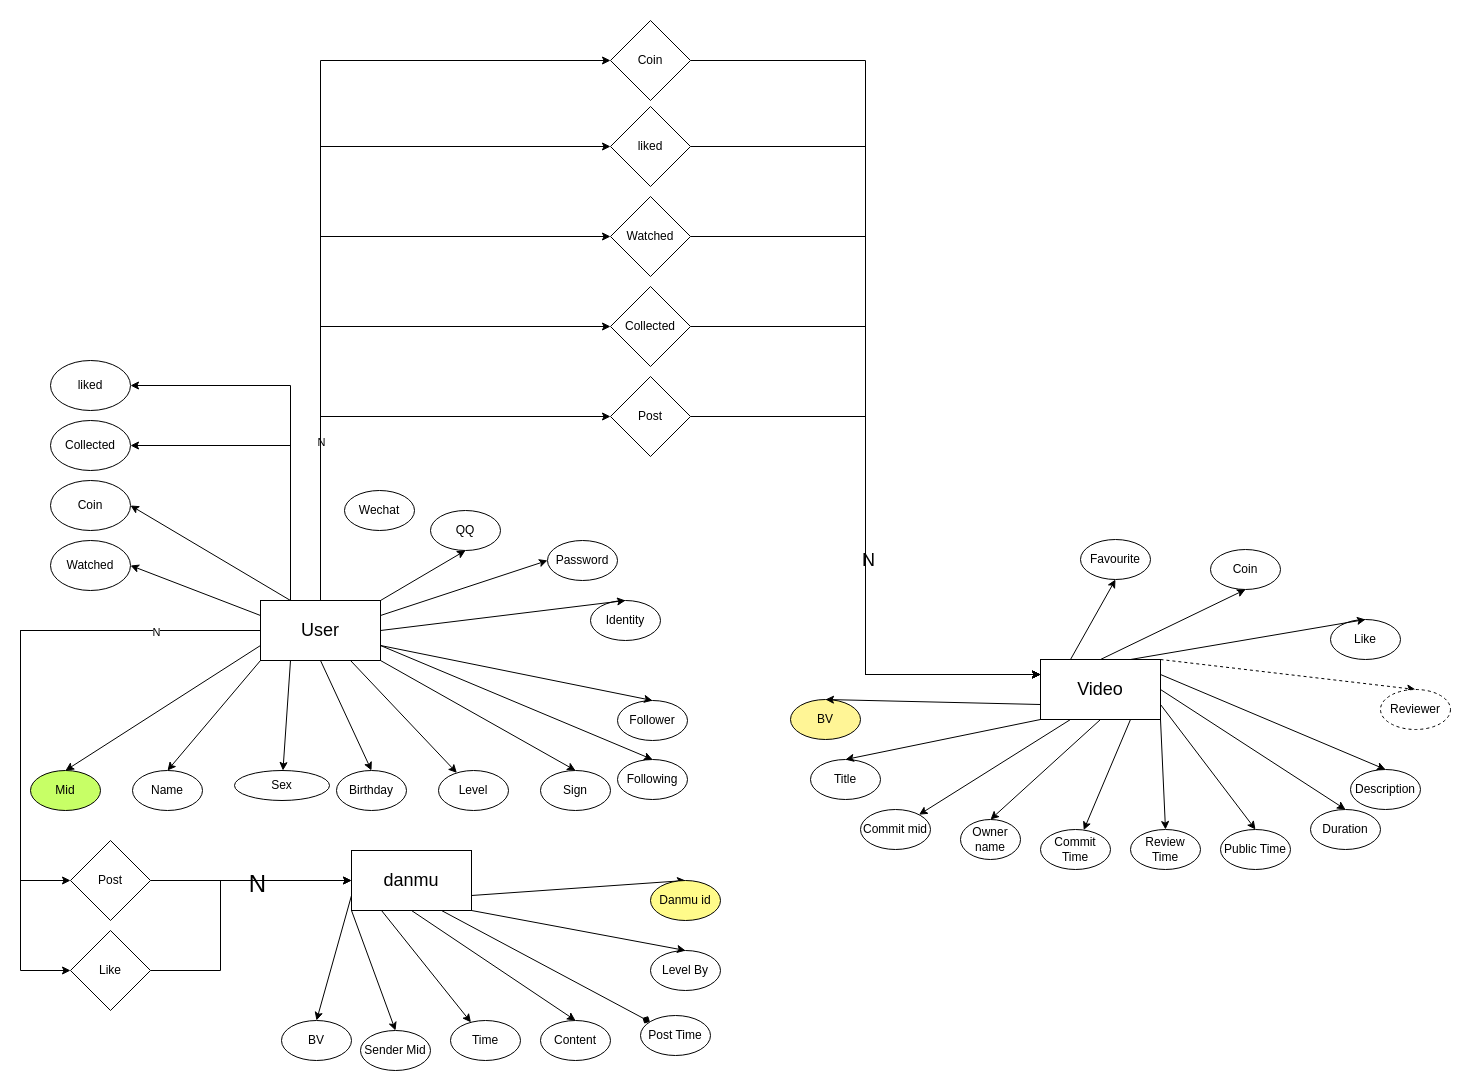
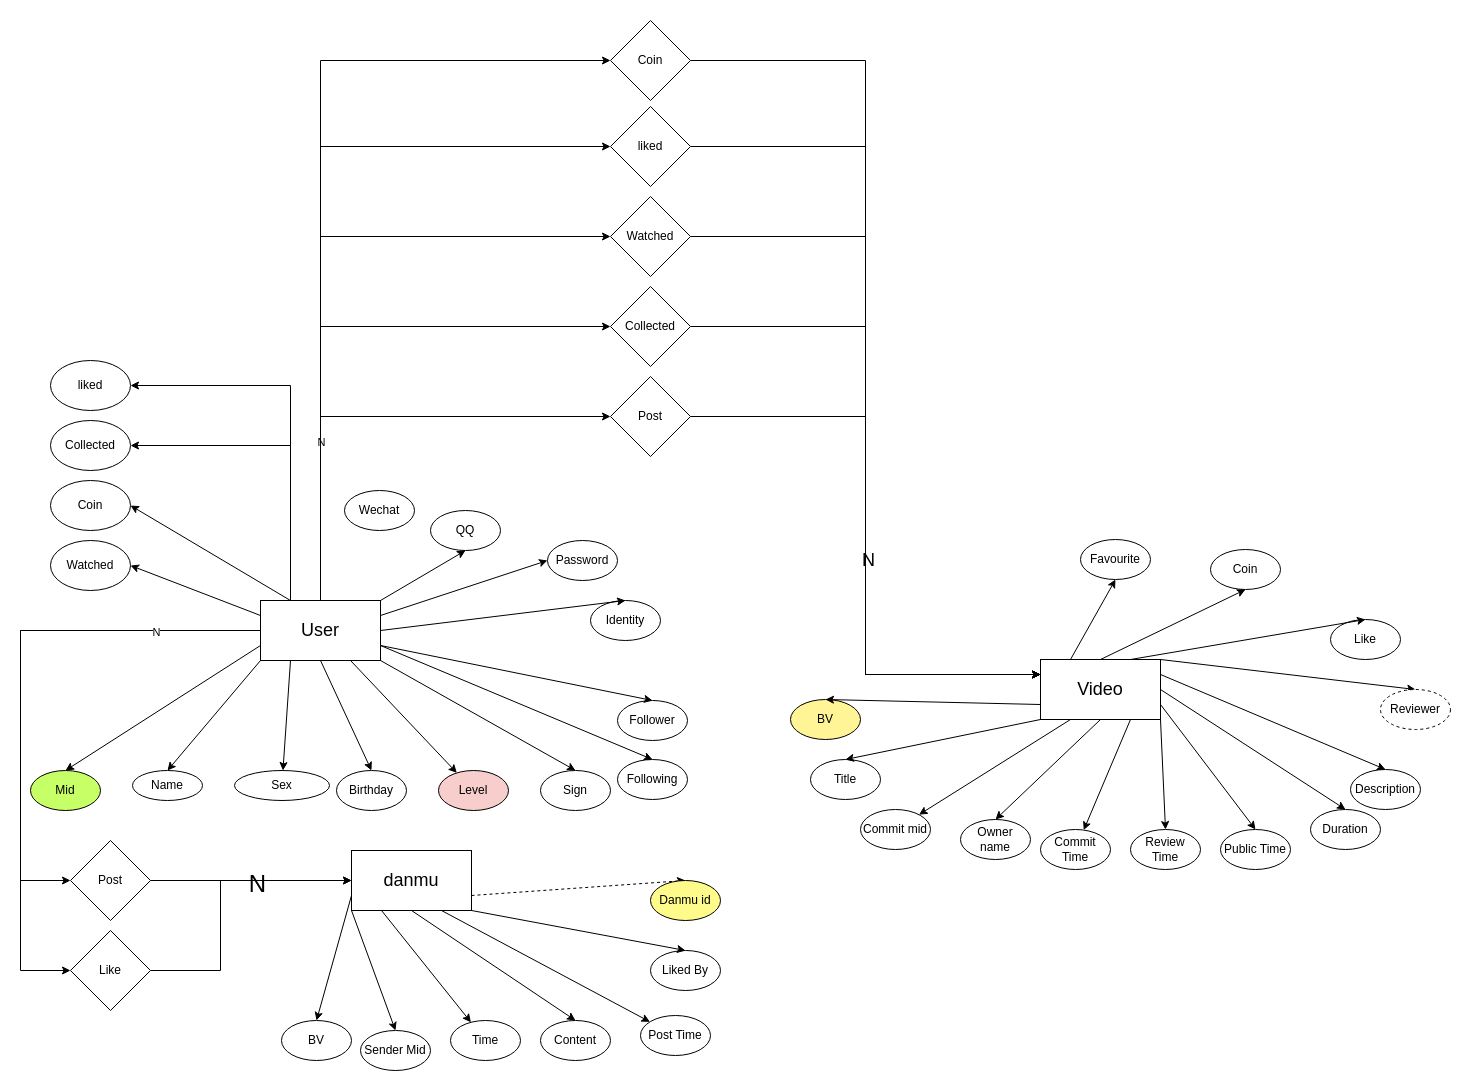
- <mxCell id="20" style="rounded=0;orthogonalLoop=1;jettySize=auto;html=1;exitX=1;exitY=0;exitDx=0;exitDy=0;entryX=0.5;entryY=0;entryDx=0;entryDy=0;dashed=1;" parent="19" source="21" target="40" edge="1"><mxGeometry relative="1" as="geometry" /></mxCell>
+ <mxCell id="20" style="rounded=0;orthogonalLoop=1;jettySize=auto;html=1;exitX=1;exitY=0;exitDx=0;exitDy=0;entryX=0.5;entryY=0;entryDx=0;entryDy=0;" parent="19" source="21" target="40" edge="1"><mxGeometry relative="1" as="geometry" /></mxCell>
- <mxCell id="50" value="Name" style="ellipse;whiteSpace=wrap;html=1;" parent="48" vertex="1"><mxGeometry x="102" y="170" width="70" height="40" as="geometry" /></mxCell>
+ <mxCell id="50" value="Name" style="ellipse;whiteSpace=wrap;html=1;" parent="48" vertex="1"><mxGeometry x="102" y="170" width="70" height="30" as="geometry" /></mxCell>
- <mxCell id="58" value="Level" style="ellipse;whiteSpace=wrap;html=1;" parent="48" vertex="1"><mxGeometry x="408" y="170" width="70" height="40" as="geometry" /></mxCell>
+ <mxCell id="58" value="Level" style="ellipse;whiteSpace=wrap;html=1;fillColor=#f8cecc;" parent="48" vertex="1"><mxGeometry x="408" y="170" width="70" height="40" as="geometry" /></mxCell>
- <mxCell id="28" value="Owner name" style="ellipse;whiteSpace=wrap;html=1;" parent="19" vertex="1"><mxGeometry x="150" y="160" width="60" height="40" as="geometry" /></mxCell>
+ <mxCell id="28" value="Owner name" style="ellipse;whiteSpace=wrap;html=1;" parent="19" vertex="1"><mxGeometry x="150" y="160" width="70" height="40" as="geometry" /></mxCell>
- <mxCell id="3" style="rounded=0;orthogonalLoop=1;jettySize=auto;html=1;exitX=1;exitY=0.75;exitDx=0;exitDy=0;entryX=0.5;entryY=0;entryDx=0;entryDy=0;" parent="2" source="4" target="17" edge="1"><mxGeometry relative="1" as="geometry" /></mxCell>
+ <mxCell id="3" style="rounded=0;orthogonalLoop=1;jettySize=auto;html=1;exitX=1;exitY=0.75;exitDx=0;exitDy=0;entryX=0.5;entryY=0;entryDx=0;entryDy=0;dashed=1;" parent="2" source="4" target="17" edge="1"><mxGeometry relative="1" as="geometry" /></mxCell>
- <mxCell id="15" value="Level By" style="ellipse;whiteSpace=wrap;html=1;" parent="2" vertex="1"><mxGeometry x="529" y="100" width="70" height="40" as="geometry" /></mxCell>
+ <mxCell id="15" value="Liked By" style="ellipse;whiteSpace=wrap;html=1;" parent="2" vertex="1"><mxGeometry x="529" y="100" width="70" height="40" as="geometry" /></mxCell>
- <mxCell id="14" style="rounded=0;orthogonalLoop=1;jettySize=auto;html=1;exitX=0.75;exitY=1;exitDx=0;exitDy=0;endArrow=diamond;" parent="2" source="4" target="13" edge="1"><mxGeometry relative="1" as="geometry" /></mxCell>
+ <mxCell id="14" style="rounded=0;orthogonalLoop=1;jettySize=auto;html=1;exitX=0.75;exitY=1;exitDx=0;exitDy=0;" parent="2" source="4" target="13" edge="1"><mxGeometry relative="1" as="geometry" /></mxCell>
